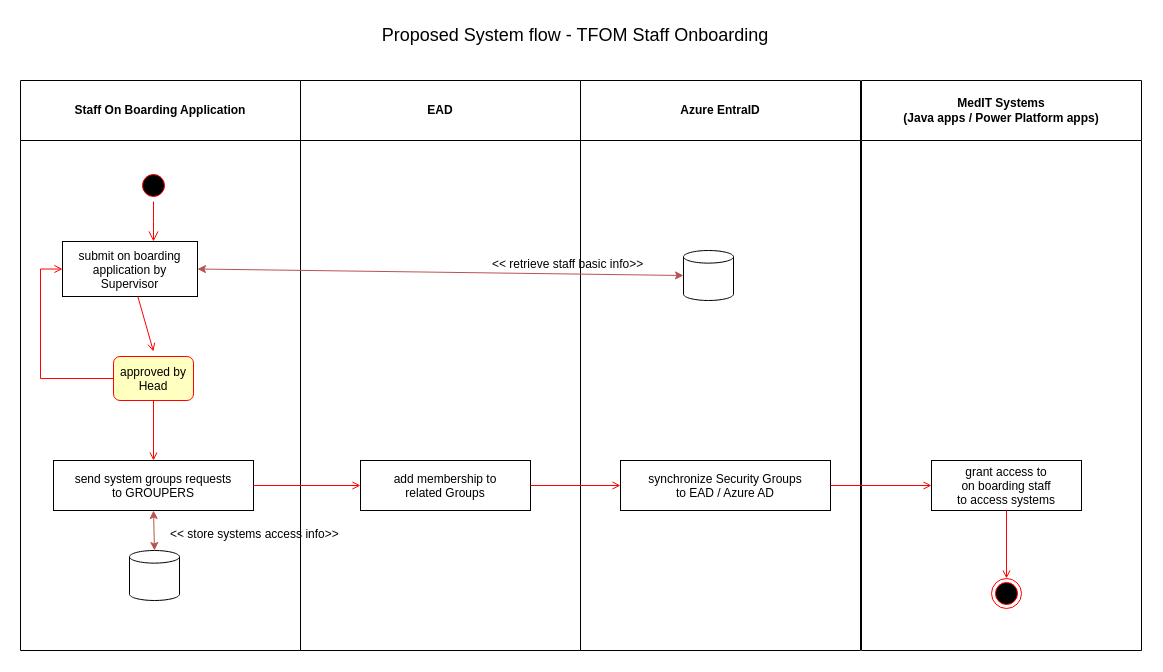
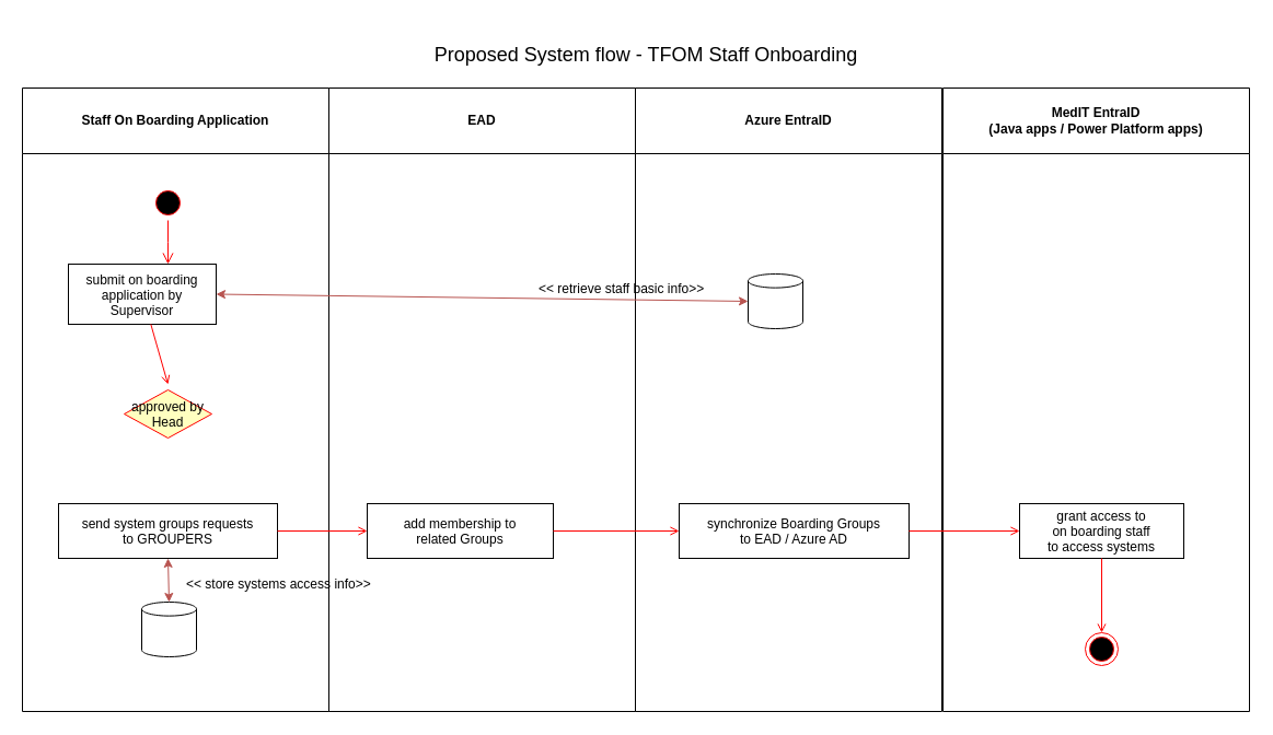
- <mxCell id="21" value="Proposed System flow - TFOM Staff Onboarding" style="text;html=1;strokeColor=none;fillColor=none;align=center;verticalAlign=middle;whiteSpace=wrap;rounded=0;fontSize=18;" parent="1" vertex="1"><mxGeometry x="20" y="20" width="1110" height="30" as="geometry" /></mxCell>
+ <mxCell id="21" value="Proposed System flow - TFOM Staff Onboarding" style="text;html=1;strokeColor=none;fillColor=none;align=center;verticalAlign=middle;whiteSpace=wrap;rounded=0;fontSize=18;" parent="1" vertex="1"><mxGeometry x="35" y="35" width="1110" height="30" as="geometry" /></mxCell>
- <mxCell id="17" value="MedIT Systems&#10;(Java apps / Power Platform apps)" style="swimlane;whiteSpace=wrap;startSize=60;" parent="1" vertex="1"><mxGeometry x="861" y="80" width="280" height="570" as="geometry" /></mxCell>
+ <mxCell id="17" value="MedIT EntraID&#10;(Java apps / Power Platform apps)" style="swimlane;whiteSpace=wrap;startSize=60;" parent="1" vertex="1"><mxGeometry x="861" y="80" width="280" height="570" as="geometry" /></mxCell>
- <mxCell id="8" value="" style="edgeStyle=elbowEdgeStyle;elbow=horizontal;strokeColor=#FF0000;endArrow=open;endFill=1;rounded=0;exitX=0;exitY=0.5;exitDx=0;exitDy=0;entryX=0;entryY=0.5;entryDx=0;entryDy=0;" parent="2" source="7" target="5" edge="1"><mxGeometry width="100" height="100" relative="1" as="geometry"><mxPoint x="88" y="291" as="sourcePoint" /><mxPoint x="30" y="200" as="targetPoint" /><Array as="points"><mxPoint x="20" y="250" /></Array></mxGeometry></mxCell>
- <mxCell id="7" value="approved by&#10;Head" style="fillColor=#ffffc0;strokeColor=#ff0000;rounded=1;" parent="2" vertex="1"><mxGeometry x="93" y="276" width="80" height="44" as="geometry" /></mxCell>
+ <mxCell id="7" value="approved by&#10;Head" style="rhombus;fillColor=#ffffc0;strokeColor=#ff0000;" parent="2" vertex="1"><mxGeometry x="93" y="276" width="80" height="44" as="geometry" /></mxCell>
- <mxCell id="9" value="" style="endArrow=open;strokeColor=#FF0000;endFill=1;rounded=0;exitX=0.5;exitY=1;exitDx=0;exitDy=0;entryX=0.5;entryY=0;entryDx=0;entryDy=0;" parent="2" source="7" target="10" edge="1"><mxGeometry relative="1" as="geometry"><mxPoint x="173" y="295.55" as="sourcePoint" /><mxPoint x="128" y="370" as="targetPoint" /></mxGeometry></mxCell>
- <mxCell id="15" value="synchronize Security Groups &#10;to EAD / Azure AD" style="" parent="14" vertex="1"><mxGeometry x="40" y="380" width="210" height="50" as="geometry" /></mxCell>
+ <mxCell id="15" value="synchronize Boarding Groups &#10;to EAD / Azure AD" style="" parent="14" vertex="1"><mxGeometry x="40" y="380" width="210" height="50" as="geometry" /></mxCell>
- <mxCell id="12" value="add membership to &#10;related Groups" style="" parent="11" vertex="1"><mxGeometry x="60" y="380" width="170" height="50" as="geometry" /></mxCell>
+ <mxCell id="12" value="add membership to &#10;related Groups" style="" parent="11" vertex="1"><mxGeometry x="35" y="380" width="170" height="50" as="geometry" /></mxCell>
